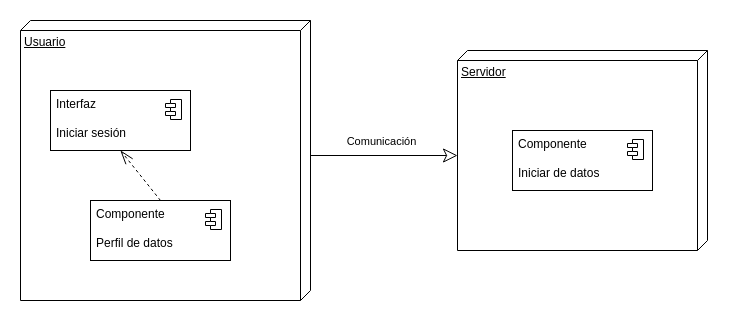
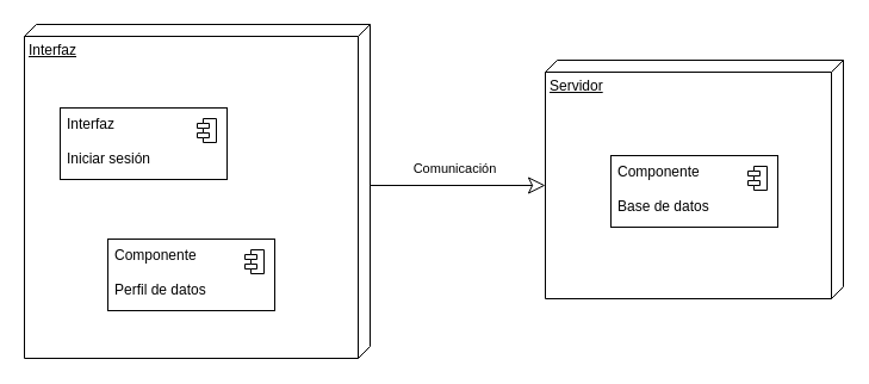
- <mxCell id="2" value="Usuario" style="verticalAlign=top;align=left;spacingTop=8;spacingLeft=2;spacingRight=12;shape=cube;size=10;direction=south;fontStyle=4;html=1;" vertex="1" parent="1"><mxGeometry x="20" y="20" width="290" height="280" as="geometry" /></mxCell>
+ <mxCell id="2" value="Interfaz" style="verticalAlign=top;align=left;spacingTop=8;spacingLeft=2;spacingRight=12;shape=cube;size=10;direction=south;fontStyle=4;html=1;" vertex="1" parent="1"><mxGeometry x="20" y="20" width="290" height="280" as="geometry" /></mxCell>
- <mxCell id="12" value="Componente&lt;br&gt;&lt;br&gt;Iniciar de datos" style="html=1;align=left;spacingLeft=4;verticalAlign=top;strokeColor=none;fillColor=none;" vertex="1" parent="11"><mxGeometry width="140" height="60" as="geometry" /></mxCell>
+ <mxCell id="12" value="Componente&lt;br&gt;&lt;br&gt;Base de datos" style="html=1;align=left;spacingLeft=4;verticalAlign=top;strokeColor=none;fillColor=none;" vertex="1" parent="11"><mxGeometry width="140" height="60" as="geometry" /></mxCell>
- <mxCell id="9" value="" style="endArrow=openThin;dashed=1;endFill=0;endSize=12;html=1;entryX=0.5;entryY=1;entryDx=0;entryDy=0;exitX=0.5;exitY=0;exitDx=0;exitDy=0;" edge="1" parent="1" source="7" target="4"><mxGeometry width="160" relative="1" as="geometry"><mxPoint x="140" y="230" as="sourcePoint" /><mxPoint x="300" y="230" as="targetPoint" /></mxGeometry></mxCell>
